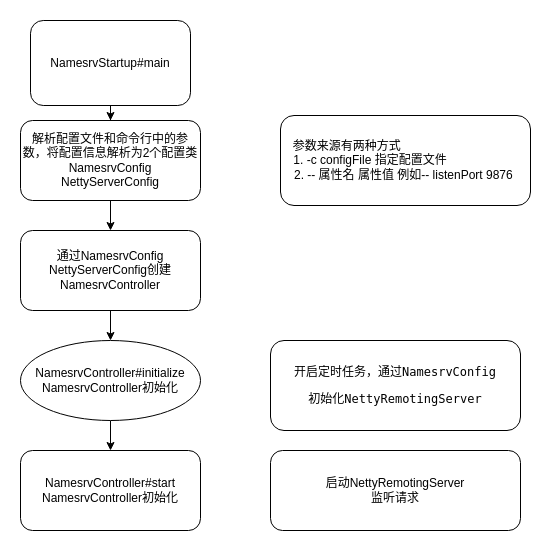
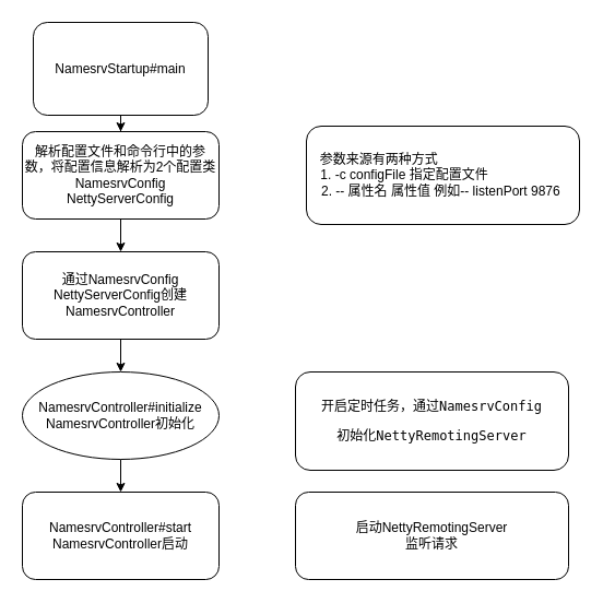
- <mxCell id="10" value="NamesrvController#start&lt;br&gt;NamesrvController初始化" style="rounded=1;whiteSpace=wrap;html=1;" vertex="1" parent="1"><mxGeometry x="20" y="450" width="180" height="80" as="geometry" /></mxCell>
+ <mxCell id="10" value="NamesrvController#start&lt;br&gt;NamesrvController启动" style="rounded=1;whiteSpace=wrap;html=1;" vertex="1" parent="1"><mxGeometry x="20" y="450" width="180" height="80" as="geometry" /></mxCell>
